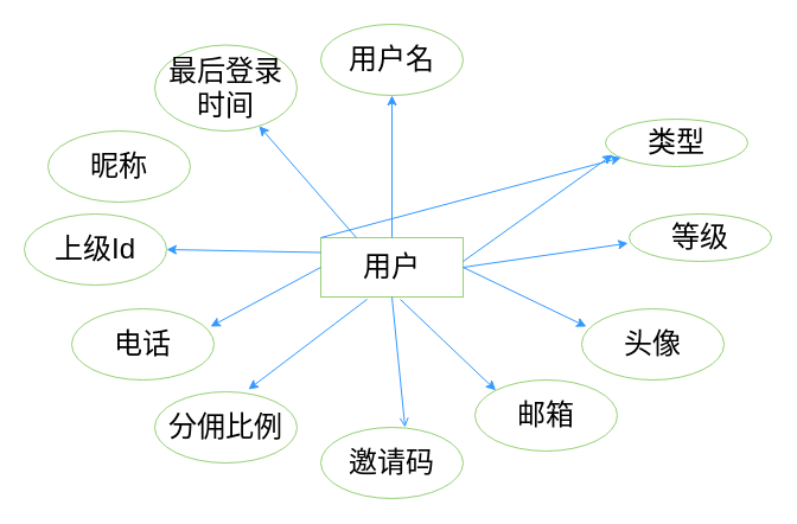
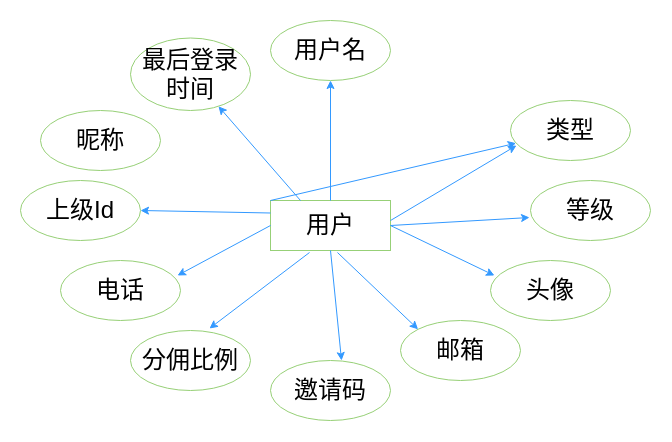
- <mxCell id="9" value="类型" style="ellipse;whiteSpace=wrap;html=1;fontSize=24;strokeColor=#97D077;" vertex="1" parent="1"><mxGeometry x="510" y="100" width="120" height="40" as="geometry" /></mxCell>
+ <mxCell id="9" value="类型" style="ellipse;whiteSpace=wrap;html=1;fontSize=24;strokeColor=#97D077;" vertex="1" parent="1"><mxGeometry x="510" y="100" width="120" height="60" as="geometry" /></mxCell>
- <mxCell id="13" value="等级" style="ellipse;whiteSpace=wrap;html=1;fontSize=24;strokeColor=#97D077;" vertex="1" parent="1"><mxGeometry x="530" y="180" width="120" height="40" as="geometry" /></mxCell>
+ <mxCell id="13" value="等级" style="ellipse;whiteSpace=wrap;html=1;fontSize=24;strokeColor=#97D077;" vertex="1" parent="1"><mxGeometry x="530" y="180" width="120" height="60" as="geometry" /></mxCell>
- <mxCell id="15" value="" style="endArrow=open;html=1;rounded=0;fontSize=24;strokeColor=#3399FF;entryX=0.592;entryY=0;entryDx=0;entryDy=0;exitX=0.5;exitY=1;exitDx=0;exitDy=0;entryPerimeter=0;" edge="1" parent="1" source="2" target="4"><mxGeometry width="50" height="50" relative="1" as="geometry"><mxPoint x="346.96" y="262" as="sourcePoint" /><mxPoint x="427.574" y="338.787" as="targetPoint" /></mxGeometry></mxCell>
+ <mxCell id="15" value="" style="endArrow=classic;html=1;rounded=0;fontSize=24;strokeColor=#3399FF;entryX=0.592;entryY=0;entryDx=0;entryDy=0;exitX=0.5;exitY=1;exitDx=0;exitDy=0;entryPerimeter=0;" edge="1" parent="1" source="2" target="4"><mxGeometry width="50" height="50" relative="1" as="geometry"><mxPoint x="346.96" y="262" as="sourcePoint" /><mxPoint x="427.574" y="338.787" as="targetPoint" /></mxGeometry></mxCell>
